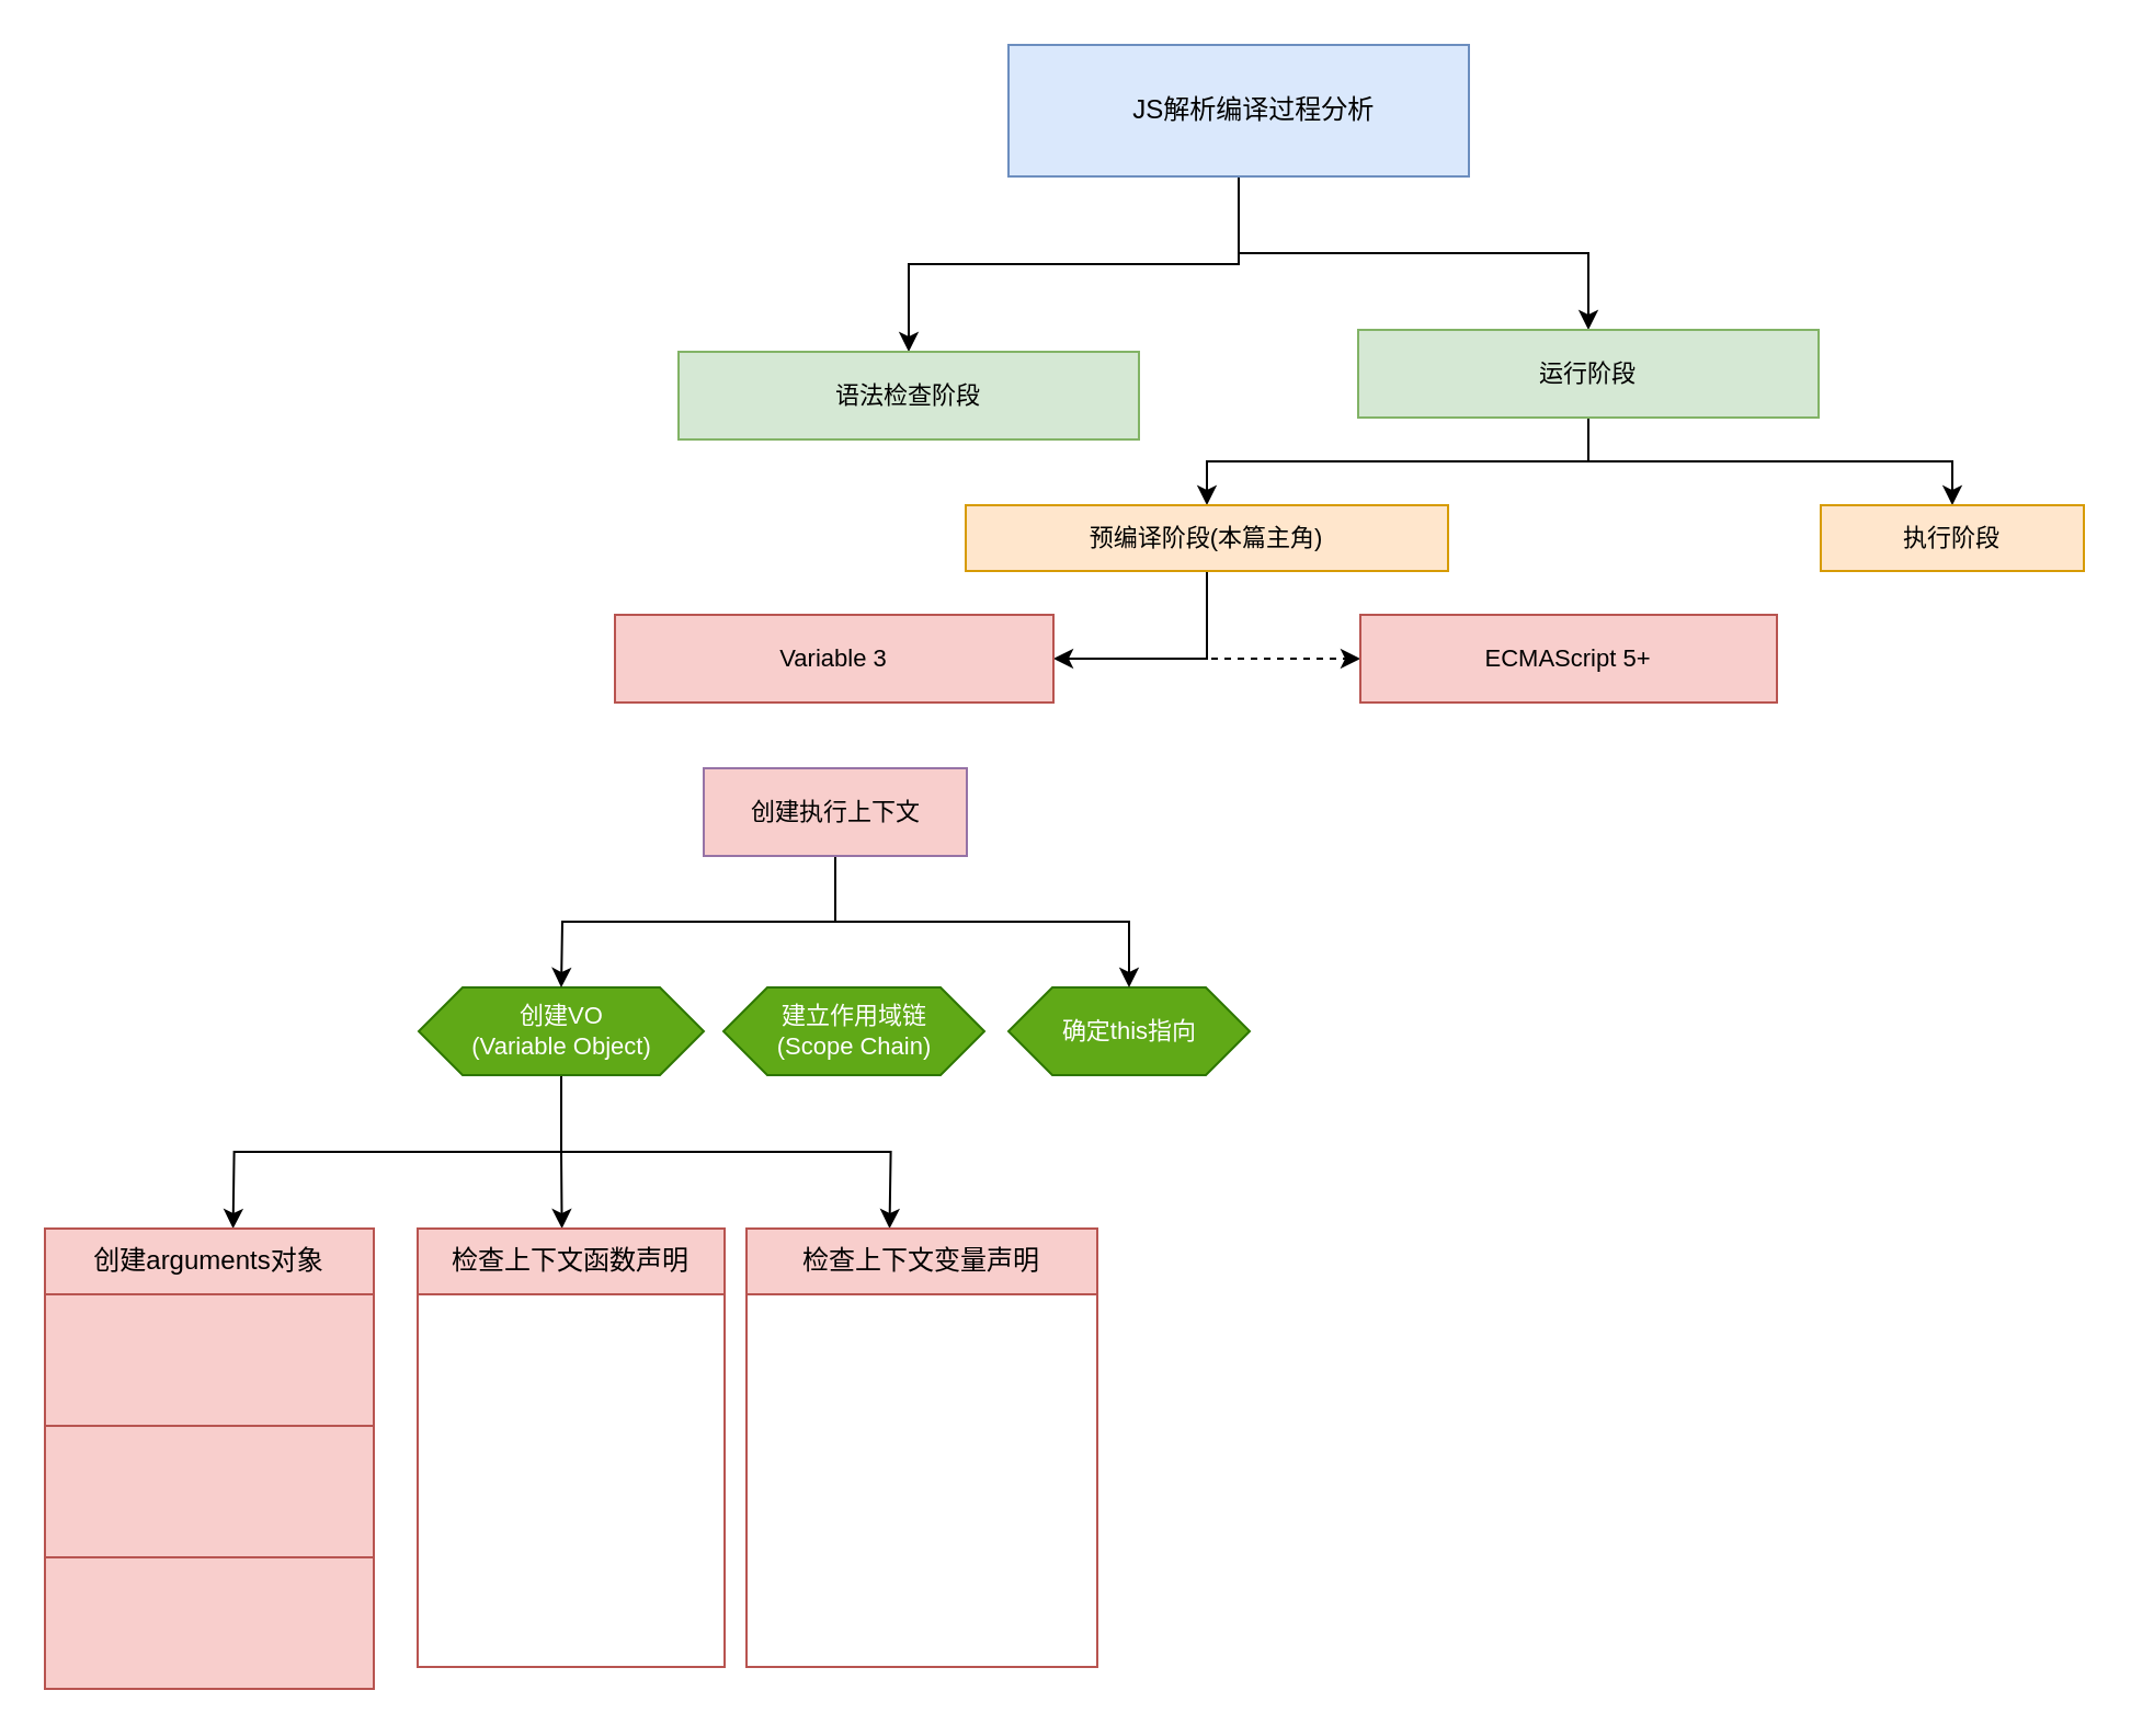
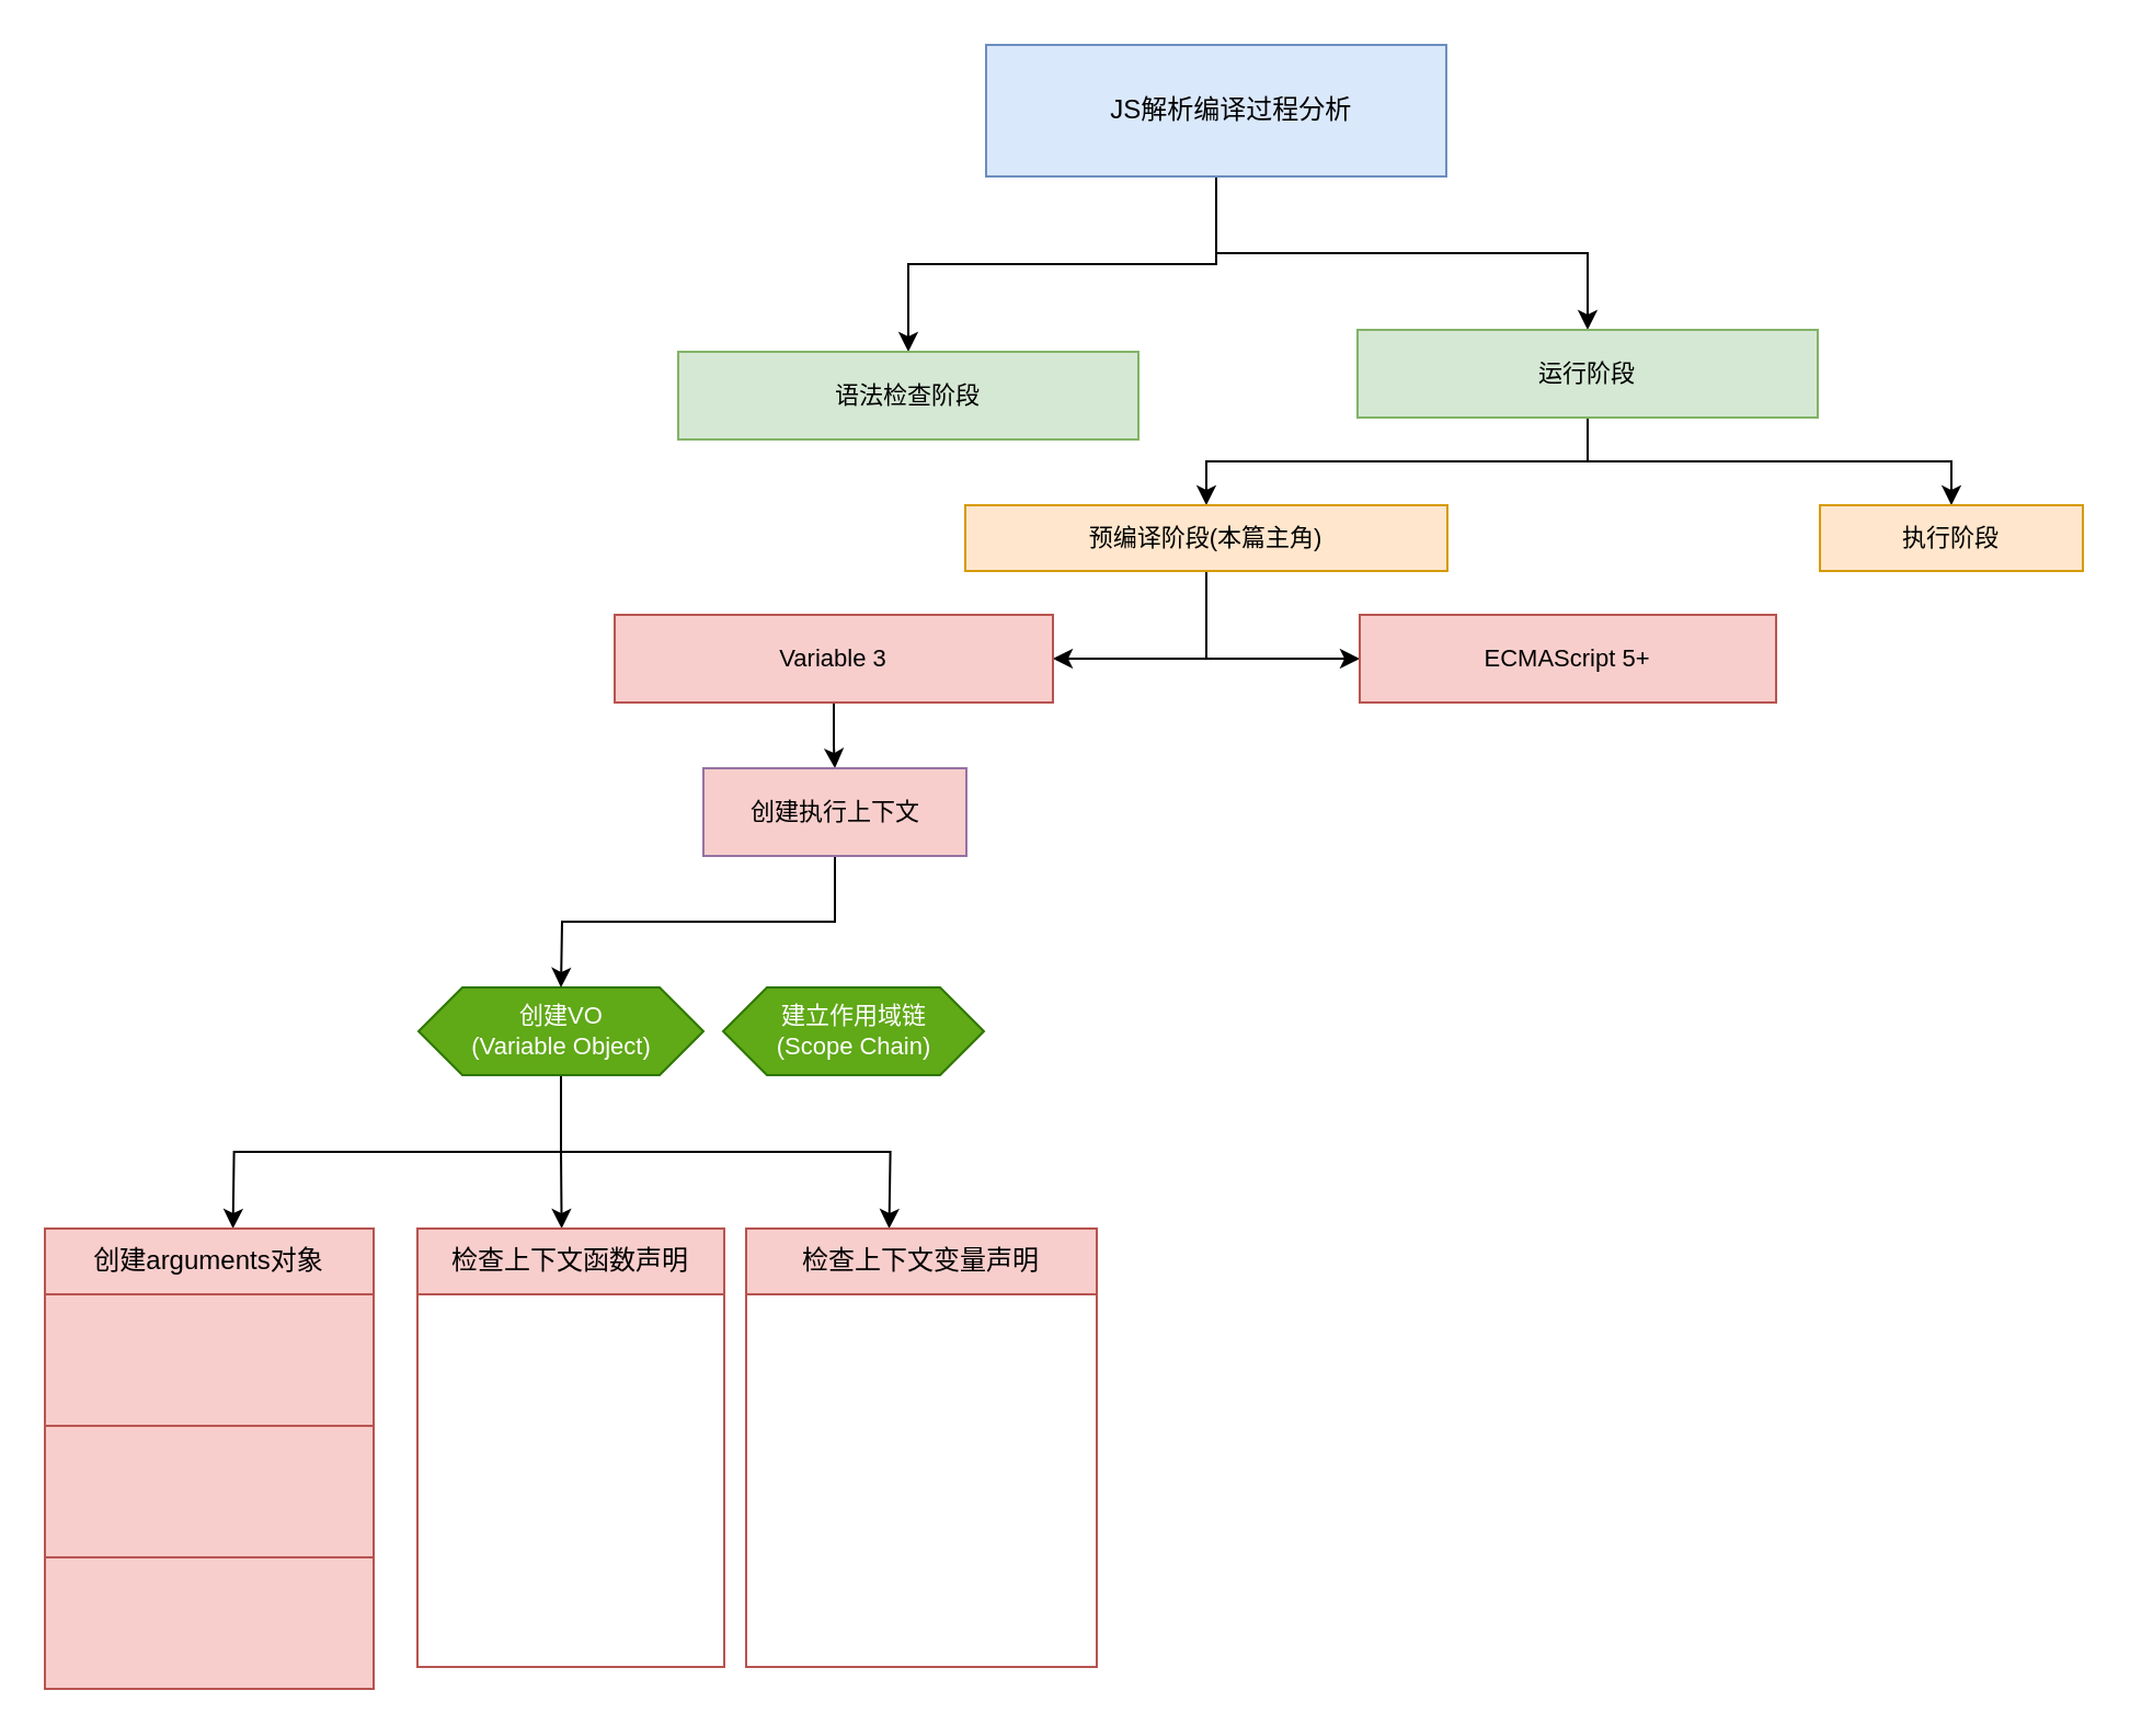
- <mxCell id="4" value="&amp;nbsp; &amp;nbsp; JS解析编译过程分析" style="whiteSpace=wrap;html=1;fillColor=#dae8fc;strokeColor=#6c8ebf;" vertex="1" parent="1"><mxGeometry x="459.5" y="20" width="210" height="60" as="geometry" /></mxCell>
+ <mxCell id="4" value="&amp;nbsp; &amp;nbsp; JS解析编译过程分析" style="whiteSpace=wrap;html=1;fillColor=#dae8fc;strokeColor=#6c8ebf;" vertex="1" parent="1"><mxGeometry x="449.5" y="20" width="210" height="60" as="geometry" /></mxCell>
- <mxCell id="10" style="edgeStyle=orthogonalEdgeStyle;rounded=0;orthogonalLoop=1;jettySize=auto;html=1;exitX=0.5;exitY=1;exitDx=0;exitDy=0;entryX=0;entryY=0.5;entryDx=0;entryDy=0;fontFamily=Helvetica;fontSize=12;fontColor=default;dashed=1;" edge="1" parent="1" source="11" target="13"><mxGeometry relative="1" as="geometry" /></mxCell>
+ <mxCell id="10" style="edgeStyle=orthogonalEdgeStyle;rounded=0;orthogonalLoop=1;jettySize=auto;html=1;exitX=0.5;exitY=1;exitDx=0;exitDy=0;entryX=0;entryY=0.5;entryDx=0;entryDy=0;fontFamily=Helvetica;fontSize=12;fontColor=default;" edge="1" parent="1" source="11" target="13"><mxGeometry relative="1" as="geometry" /></mxCell>
+ <mxCell id="18" value="" style="edgeStyle=orthogonalEdgeStyle;rounded=0;orthogonalLoop=1;jettySize=auto;html=1;fontFamily=Helvetica;fontSize=11;fontColor=default;" edge="1" parent="1" source="19" target="24"><mxGeometry relative="1" as="geometry" /></mxCell>
- <mxCell id="23" style="edgeStyle=orthogonalEdgeStyle;rounded=0;orthogonalLoop=1;jettySize=auto;html=1;exitX=0.5;exitY=1;exitDx=0;exitDy=0;fontFamily=Helvetica;fontSize=11;fontColor=default;" edge="1" parent="1" source="24" target="21"><mxGeometry relative="1" as="geometry" /></mxCell>
- <mxCell id="21" value="确定this指向" style="shape=hexagon;perimeter=hexagonPerimeter2;whiteSpace=wrap;html=1;fixedSize=1;fillColor=#60a917;strokeColor=#2D7600;fontColor=#ffffff;fontSize=11;" vertex="1" parent="1"><mxGeometry x="459.5" y="450" width="110" height="40" as="geometry" /></mxCell>
